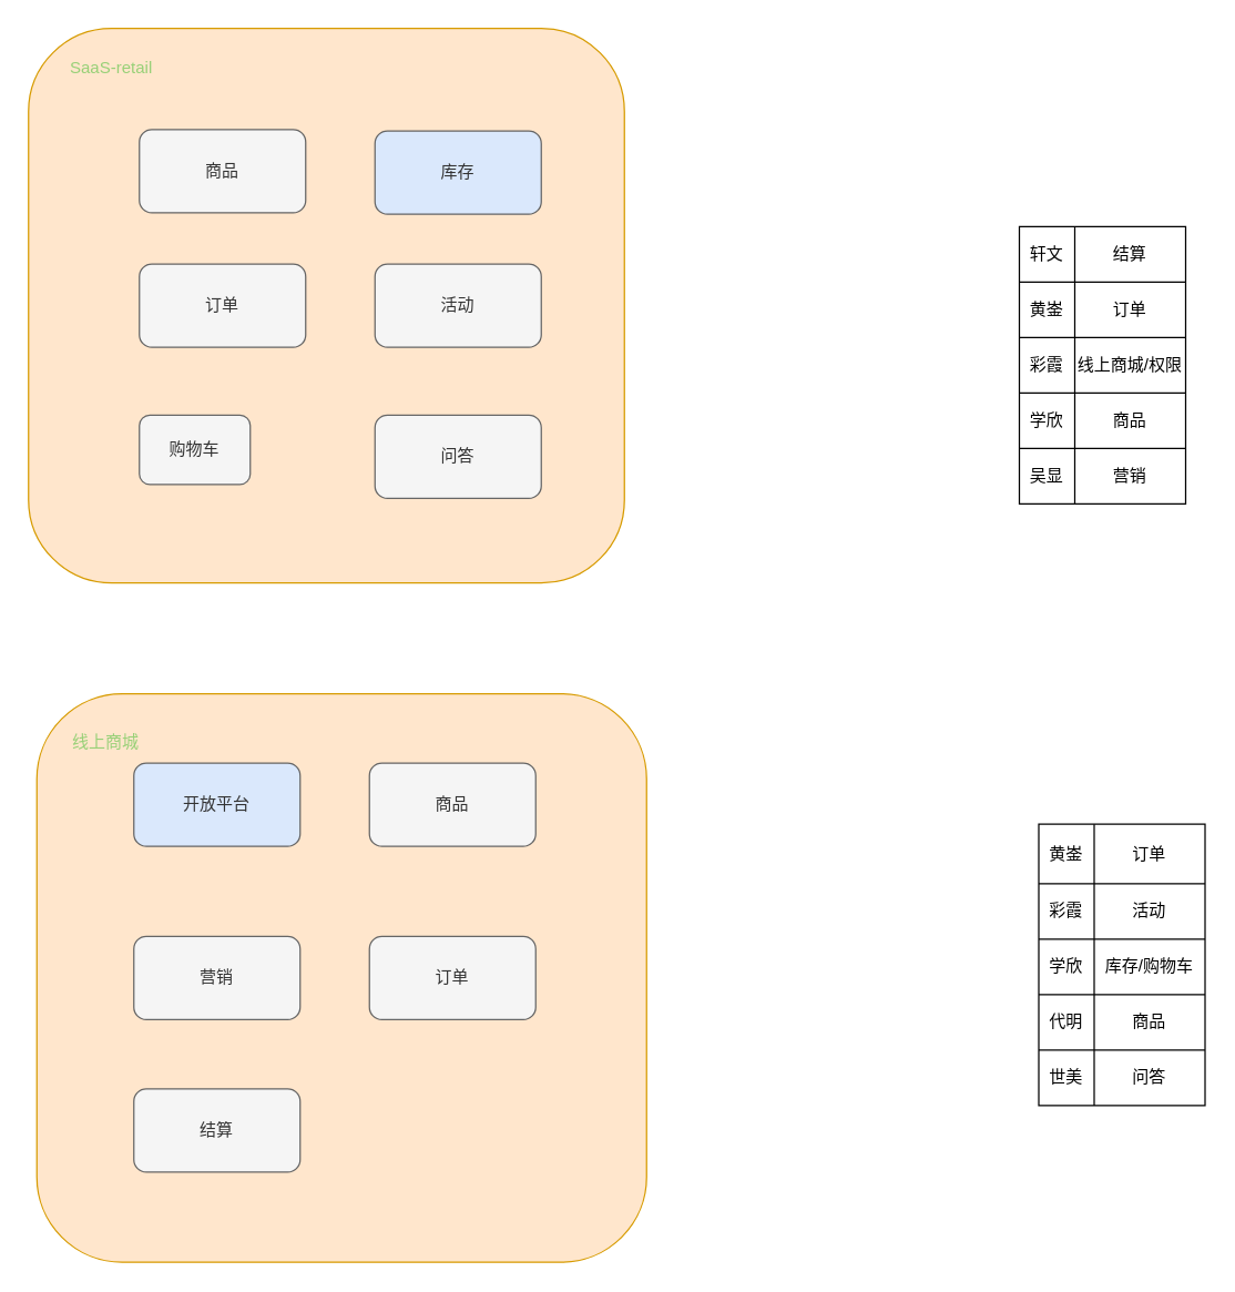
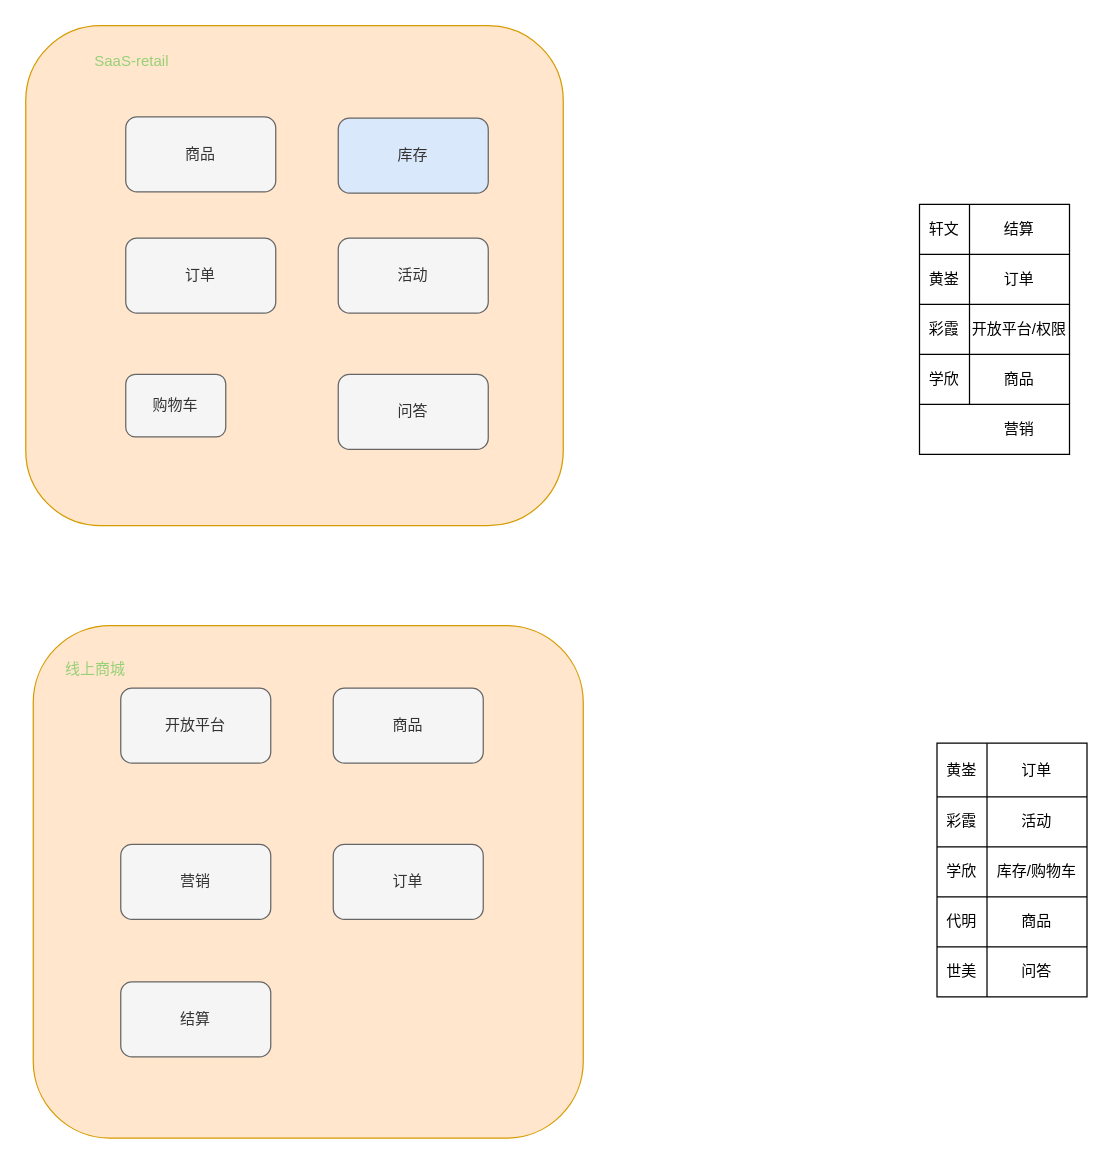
- <mxCell id="47" value="SaaS-retail" style="text;html=1;align=center;verticalAlign=middle;whiteSpace=wrap;rounded=0;fontColor=#97D077;" vertex="1" parent="1"><mxGeometry x="40" y="34" width="80" height="30" as="geometry" /></mxCell>
+ <mxCell id="47" value="SaaS-retail" style="text;html=1;align=center;verticalAlign=middle;whiteSpace=wrap;rounded=0;fontColor=#97D077;" vertex="1" parent="1"><mxGeometry x="65" y="34" width="80" height="30" as="geometry" /></mxCell>
- <mxCell id="40" value="线上商城/权限" style="shape=partialRectangle;html=1;whiteSpace=wrap;connectable=0;overflow=hidden;fillColor=none;top=0;left=0;bottom=0;right=0;pointerEvents=1;" parent="38" vertex="1"><mxGeometry x="40" width="80" height="40" as="geometry"><mxRectangle width="80" height="40" as="alternateBounds" /></mxGeometry></mxCell>
+ <mxCell id="40" value="开放平台/权限" style="shape=partialRectangle;html=1;whiteSpace=wrap;connectable=0;overflow=hidden;fillColor=none;top=0;left=0;bottom=0;right=0;pointerEvents=1;" parent="38" vertex="1"><mxGeometry x="40" width="80" height="40" as="geometry"><mxRectangle width="80" height="40" as="alternateBounds" /></mxGeometry></mxCell>
- <mxCell id="45" value="吴显" style="shape=partialRectangle;html=1;whiteSpace=wrap;connectable=0;overflow=hidden;fillColor=none;top=0;left=0;bottom=0;right=0;pointerEvents=1;" parent="44" vertex="1"><mxGeometry width="40" height="40" as="geometry"><mxRectangle width="40" height="40" as="alternateBounds" /></mxGeometry></mxCell>
- <mxCell id="26" value="开放平台" style="rounded=1;whiteSpace=wrap;html=1;fillColor=#dae8fc;fontColor=#333333;strokeColor=#666666;" parent="1" vertex="1"><mxGeometry x="96" y="550" width="120" height="60" as="geometry" /></mxCell>
+ <mxCell id="26" value="开放平台" style="rounded=1;whiteSpace=wrap;html=1;fillColor=#f5f5f5;fontColor=#333333;strokeColor=#666666;" parent="1" vertex="1"><mxGeometry x="96" y="550" width="120" height="60" as="geometry" /></mxCell>
